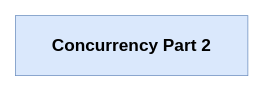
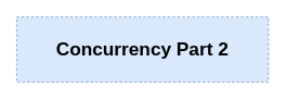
- <mxCell id="2" value="Concurrency Part 2" style="rounded=0;whiteSpace=wrap;html=1;fillColor=#dae8fc;strokeColor=#6c8ebf;fontStyle=1;fontSize=23;" vertex="1" parent="1"><mxGeometry x="20" y="20" width="310" height="80" as="geometry" /></mxCell>
+ <mxCell id="2" value="Concurrency Part 2" style="rounded=0;whiteSpace=wrap;html=1;fillColor=#dae8fc;strokeColor=#6c8ebf;fontStyle=1;fontSize=23;dashed=1;" vertex="1" parent="1"><mxGeometry x="20" y="20" width="310" height="80" as="geometry" /></mxCell>
